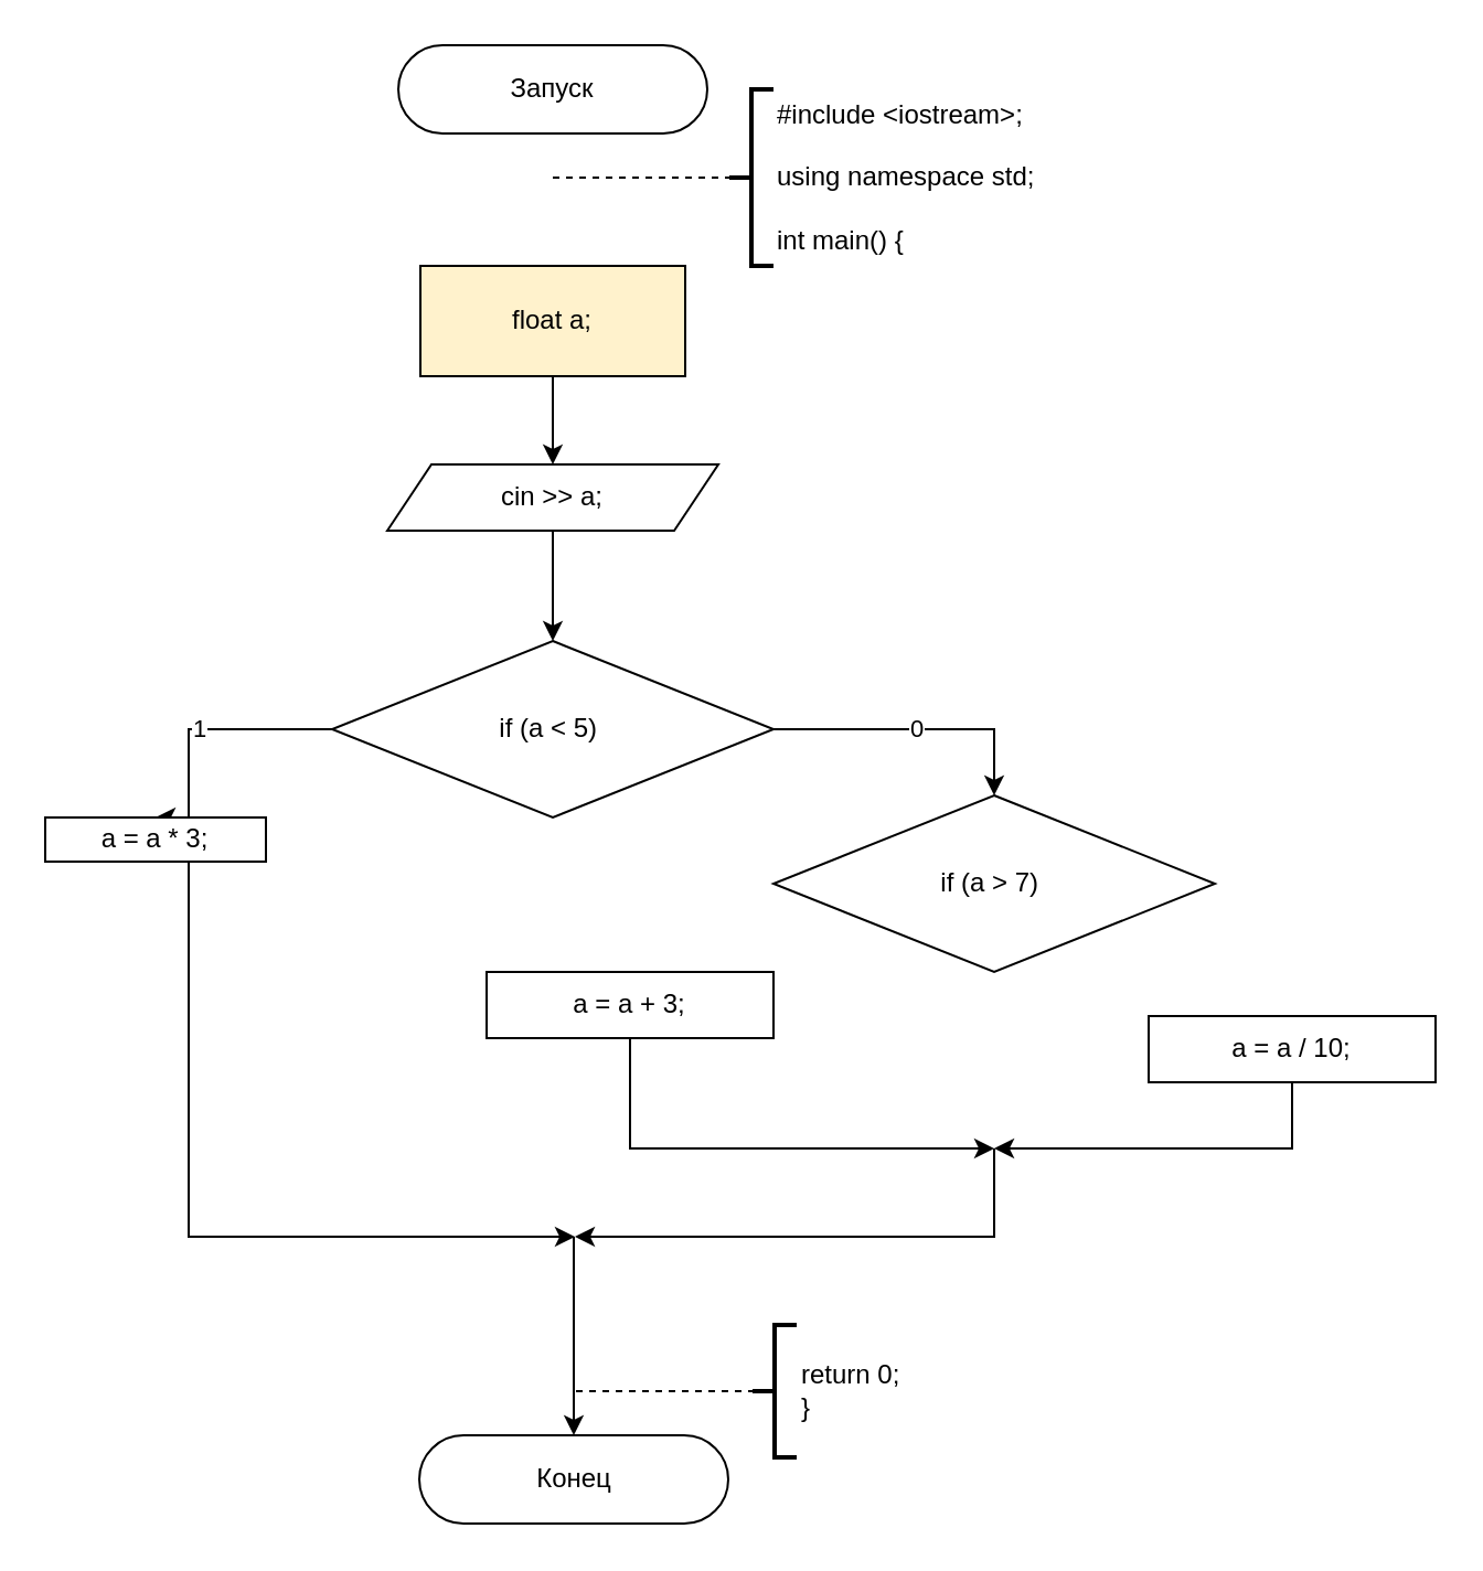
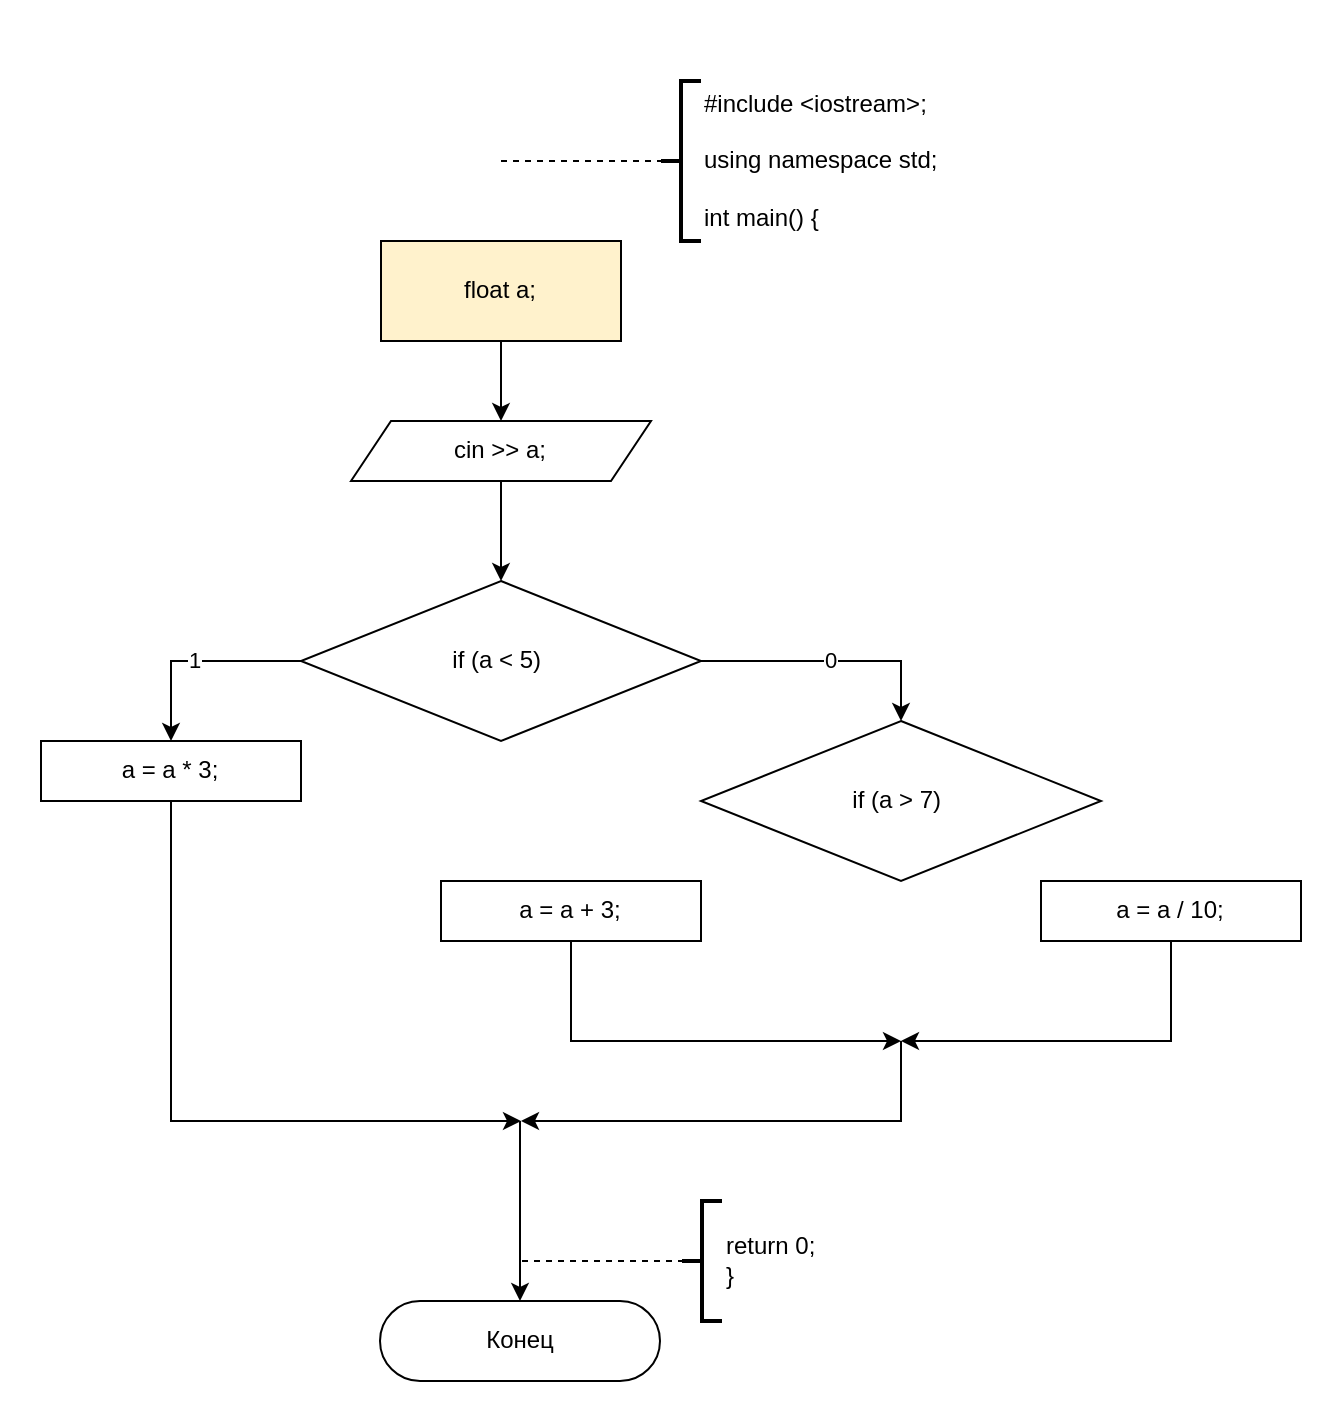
- <mxCell id="2" value="Запуск" style="rounded=1;whiteSpace=wrap;html=1;arcSize=50;" parent="1" vertex="1"><mxGeometry x="180" y="20" width="140" height="40" as="geometry" /></mxCell>
- <mxCell id="18" value="a = a * 3;" style="rounded=0;whiteSpace=wrap;html=1;" parent="1" vertex="1"><mxGeometry x="20" y="370" width="100" height="20" as="geometry" /></mxCell>
+ <mxCell id="18" value="a = a * 3;" style="rounded=0;whiteSpace=wrap;html=1;" parent="1" vertex="1"><mxGeometry x="20" y="370" width="130" height="30" as="geometry" /></mxCell>
- <mxCell id="23" value="a = a / 10;" style="rounded=0;whiteSpace=wrap;html=1;" parent="1" vertex="1"><mxGeometry x="520" y="460" width="130" height="30" as="geometry" /></mxCell>
+ <mxCell id="23" value="a = a / 10;" style="rounded=0;whiteSpace=wrap;html=1;" parent="1" vertex="1"><mxGeometry x="520" y="440" width="130" height="30" as="geometry" /></mxCell>
